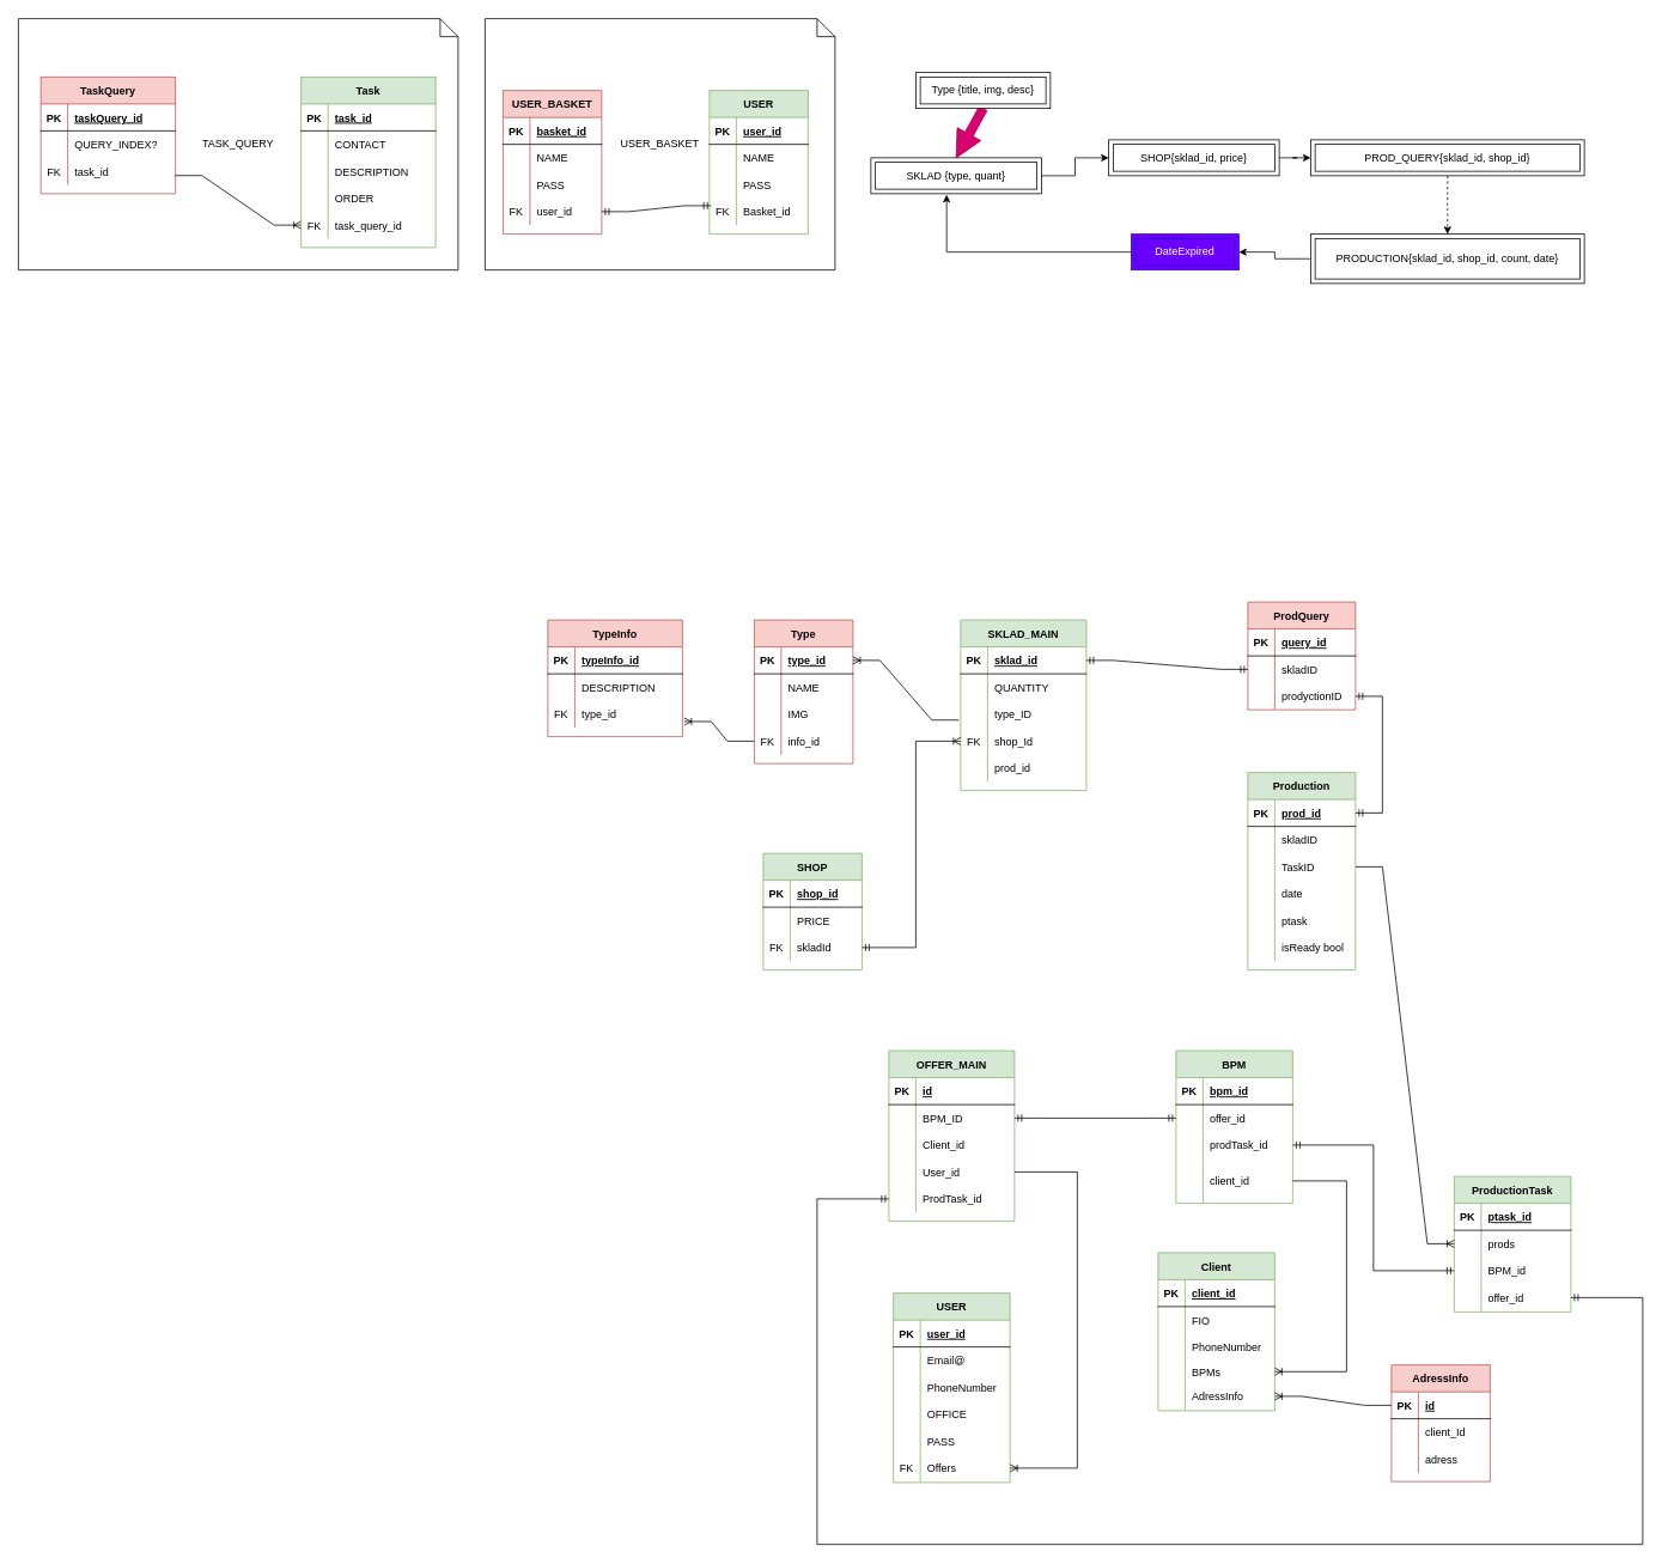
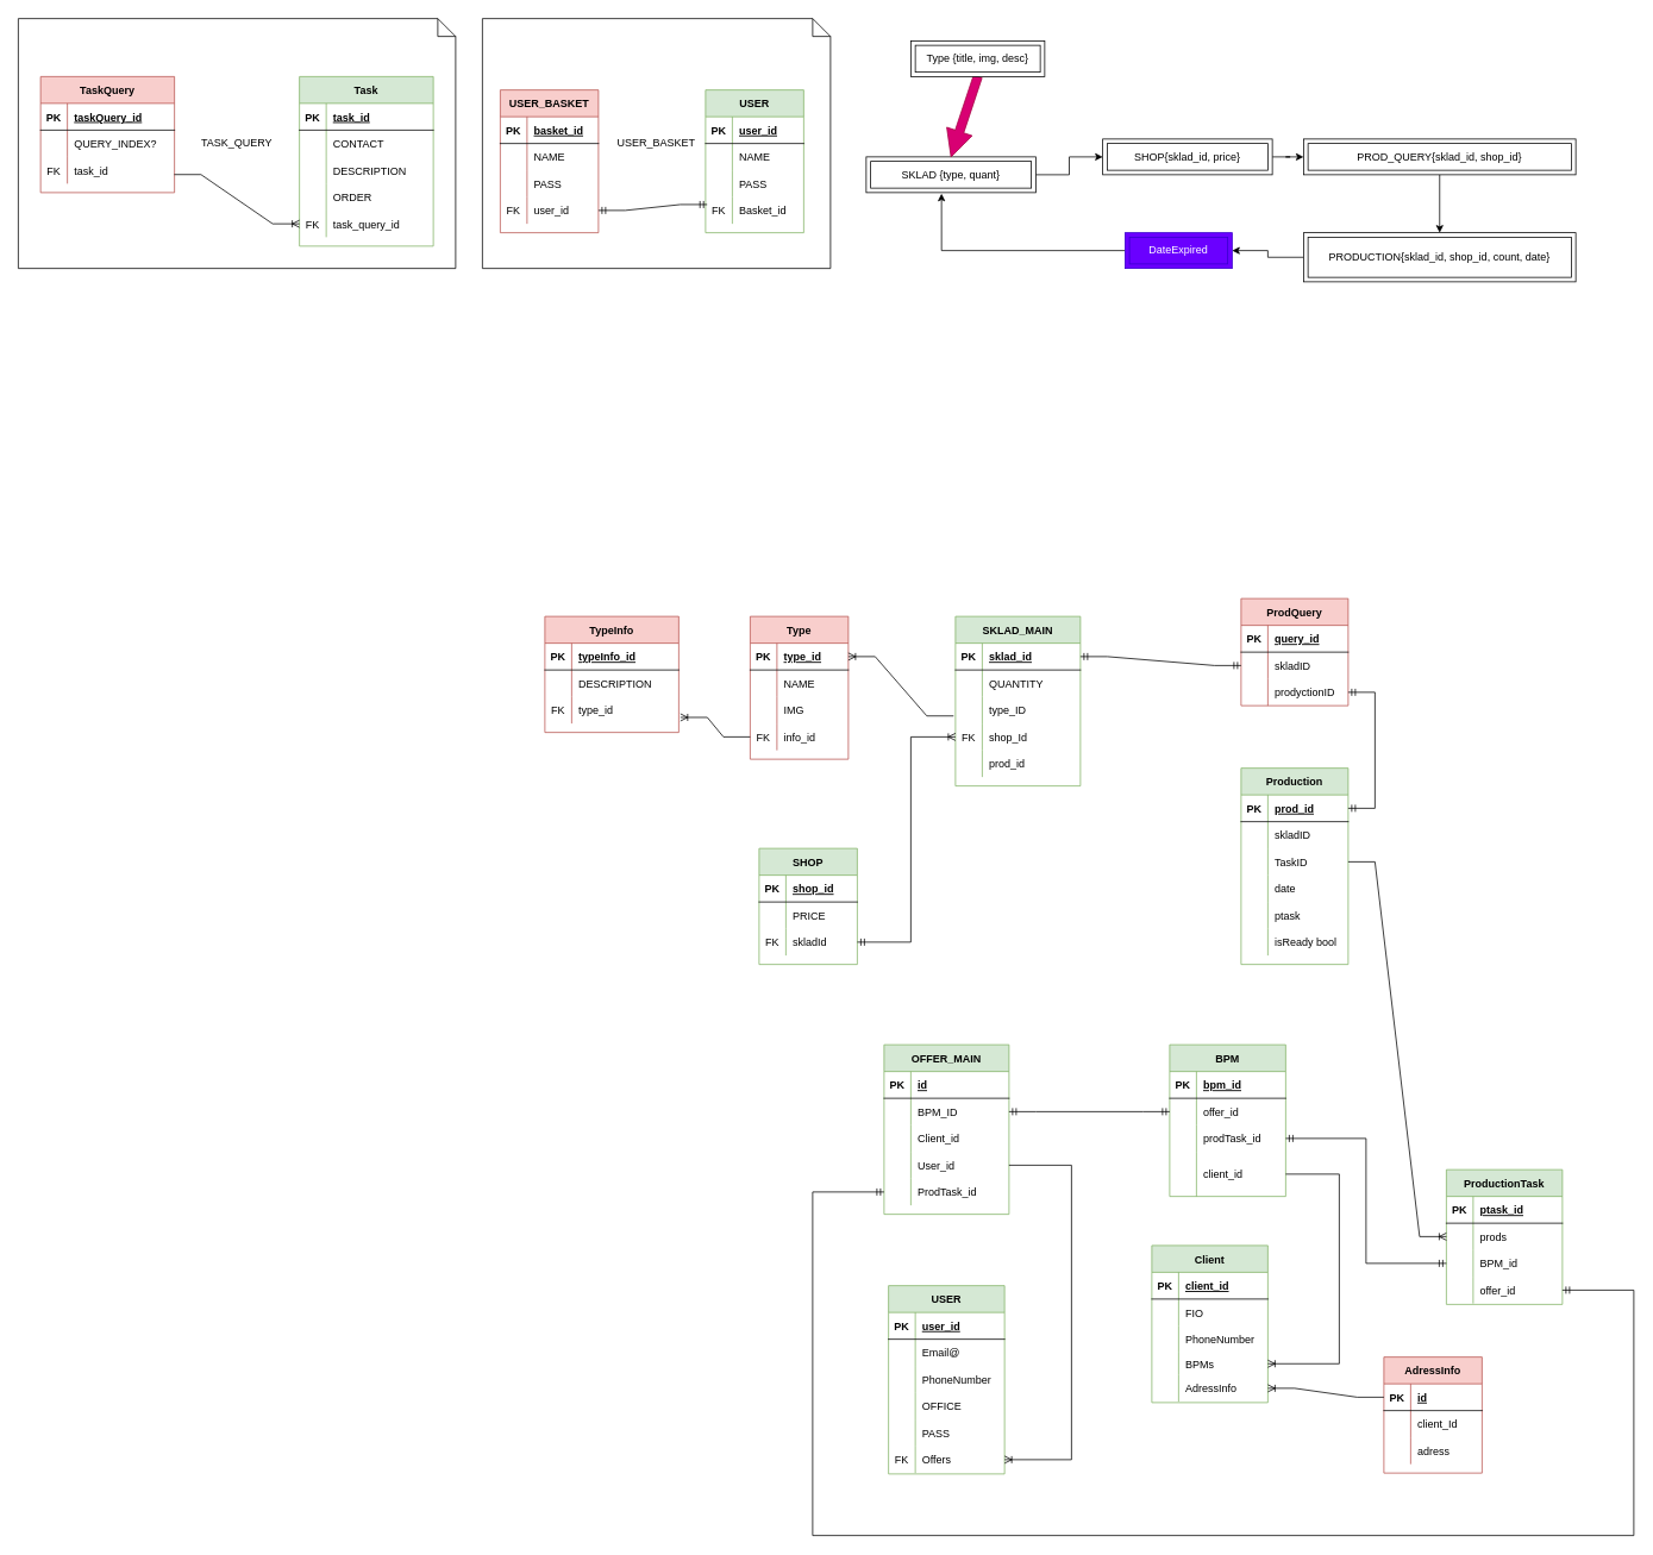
- <mxCell id="146" value="Type {title, img, desc}" style="shape=ext;margin=3;double=1;whiteSpace=wrap;html=1;align=center;" parent="1" vertex="1"><mxGeometry x="1020" y="80" width="150" height="40" as="geometry" /></mxCell>
+ <mxCell id="146" value="Type {title, img, desc}" style="shape=ext;margin=3;double=1;whiteSpace=wrap;html=1;align=center;" parent="1" vertex="1"><mxGeometry x="1020" y="45" width="150" height="40" as="geometry" /></mxCell>
- <mxCell id="147" value="" style="edgeStyle=orthogonalEdgeStyle;rounded=0;orthogonalLoop=1;jettySize=auto;html=1;dashed=1;" parent="1" source="148" target="150" edge="1"><mxGeometry relative="1" as="geometry" /></mxCell>
+ <mxCell id="147" value="" style="edgeStyle=orthogonalEdgeStyle;rounded=0;orthogonalLoop=1;jettySize=auto;html=1;" parent="1" source="148" target="150" edge="1"><mxGeometry relative="1" as="geometry" /></mxCell>
